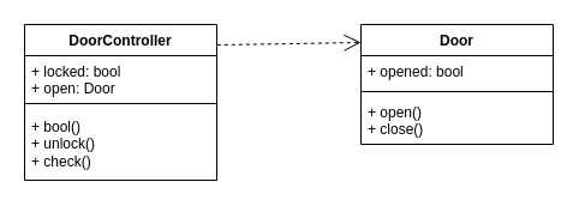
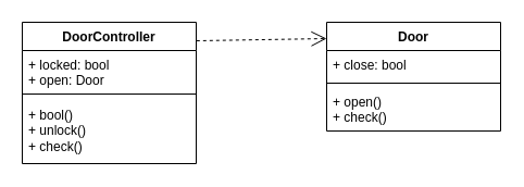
- <mxCell id="7" value="+ opened: bool" style="text;strokeColor=none;fillColor=none;align=left;verticalAlign=top;spacingLeft=4;spacingRight=4;overflow=hidden;rotatable=0;points=[[0,0.5],[1,0.5]];portConstraint=eastwest;whiteSpace=wrap;html=1;" parent="6" vertex="1"><mxGeometry y="26" width="160" height="26" as="geometry" /></mxCell>
+ <mxCell id="7" value="+ close: bool" style="text;strokeColor=none;fillColor=none;align=left;verticalAlign=top;spacingLeft=4;spacingRight=4;overflow=hidden;rotatable=0;points=[[0,0.5],[1,0.5]];portConstraint=eastwest;whiteSpace=wrap;html=1;" parent="6" vertex="1"><mxGeometry y="26" width="160" height="26" as="geometry" /></mxCell>
- <mxCell id="9" value="&lt;div&gt;+ open()&lt;/div&gt;&lt;div&gt;+ close()&lt;/div&gt;" style="text;strokeColor=none;fillColor=none;align=left;verticalAlign=top;spacingLeft=4;spacingRight=4;overflow=hidden;rotatable=0;points=[[0,0.5],[1,0.5]];portConstraint=eastwest;whiteSpace=wrap;html=1;" vertex="1" parent="6"><mxGeometry y="60" width="160" height="40" as="geometry" /></mxCell>
+ <mxCell id="9" value="&lt;div&gt;+ open()&lt;/div&gt;&lt;div&gt;+ check()&lt;/div&gt;" style="text;strokeColor=none;fillColor=none;align=left;verticalAlign=top;spacingLeft=4;spacingRight=4;overflow=hidden;rotatable=0;points=[[0,0.5],[1,0.5]];portConstraint=eastwest;whiteSpace=wrap;html=1;" vertex="1" parent="6"><mxGeometry y="60" width="160" height="40" as="geometry" /></mxCell>
